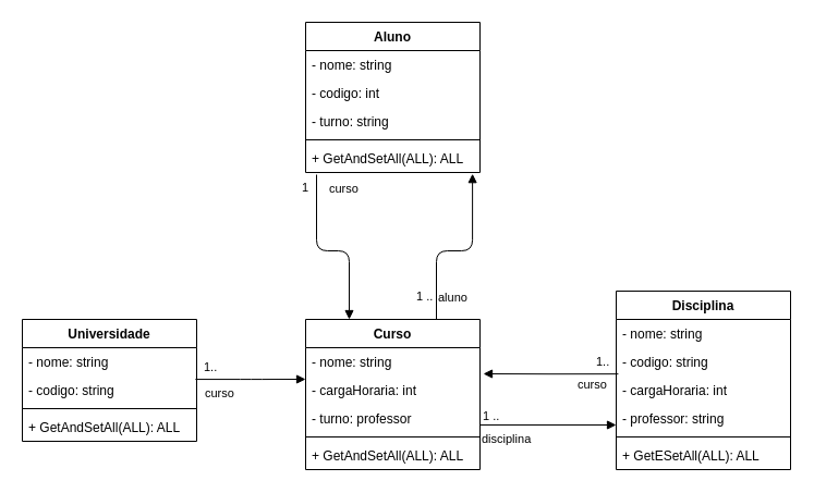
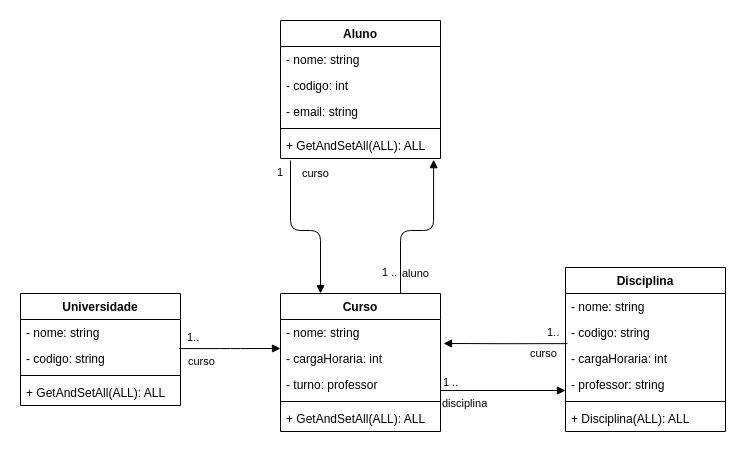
- <mxCell id="5" value="- turno: string" style="text;strokeColor=none;fillColor=none;align=left;verticalAlign=top;spacingLeft=4;spacingRight=4;overflow=hidden;rotatable=0;points=[[0,0.5],[1,0.5]];portConstraint=eastwest;" parent="2" vertex="1"><mxGeometry y="78" width="160" height="26" as="geometry" /></mxCell>
+ <mxCell id="5" value="- email: string" style="text;strokeColor=none;fillColor=none;align=left;verticalAlign=top;spacingLeft=4;spacingRight=4;overflow=hidden;rotatable=0;points=[[0,0.5],[1,0.5]];portConstraint=eastwest;" parent="2" vertex="1"><mxGeometry y="78" width="160" height="26" as="geometry" /></mxCell>
- <mxCell id="14" value="+ GetESetAll(ALL): ALL" style="text;strokeColor=none;fillColor=none;align=left;verticalAlign=top;spacingLeft=4;spacingRight=4;overflow=hidden;rotatable=0;points=[[0,0.5],[1,0.5]];portConstraint=eastwest;" parent="8" vertex="1"><mxGeometry y="138" width="160" height="26" as="geometry" /></mxCell>
+ <mxCell id="14" value="+ Disciplina(ALL): ALL" style="text;strokeColor=none;fillColor=none;align=left;verticalAlign=top;spacingLeft=4;spacingRight=4;overflow=hidden;rotatable=0;points=[[0,0.5],[1,0.5]];portConstraint=eastwest;" parent="8" vertex="1"><mxGeometry y="138" width="160" height="26" as="geometry" /></mxCell>
